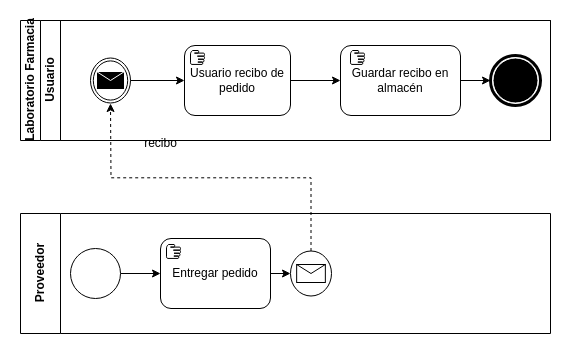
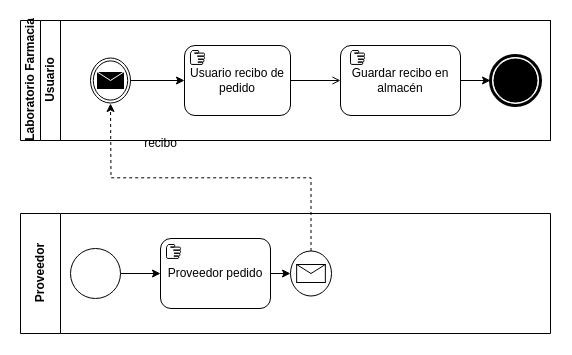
- <mxCell id="9" style="edgeStyle=orthogonalEdgeStyle;rounded=0;orthogonalLoop=1;jettySize=auto;html=1;entryX=0;entryY=0.5;entryDx=0;entryDy=0;" edge="1" parent="3" source="5" target="8"><mxGeometry relative="1" as="geometry"><mxPoint x="300" y="60" as="targetPoint" /></mxGeometry></mxCell>
+ <mxCell id="9" style="edgeStyle=orthogonalEdgeStyle;rounded=0;orthogonalLoop=1;jettySize=auto;html=1;entryX=0;entryY=0.5;entryDx=0;entryDy=0;endArrow=open;" edge="1" parent="3" source="5" target="8"><mxGeometry relative="1" as="geometry"><mxPoint x="300" y="60" as="targetPoint" /></mxGeometry></mxCell>
- <mxCell id="17" value="Entregar pedido" style="shape=ext;rounded=1;html=1;whiteSpace=wrap;" vertex="1" parent="13"><mxGeometry x="140" y="25" width="110" height="70" as="geometry" /></mxCell>
+ <mxCell id="17" value="Proveedor pedido" style="shape=ext;rounded=1;html=1;whiteSpace=wrap;" vertex="1" parent="13"><mxGeometry x="140" y="25" width="110" height="70" as="geometry" /></mxCell>
